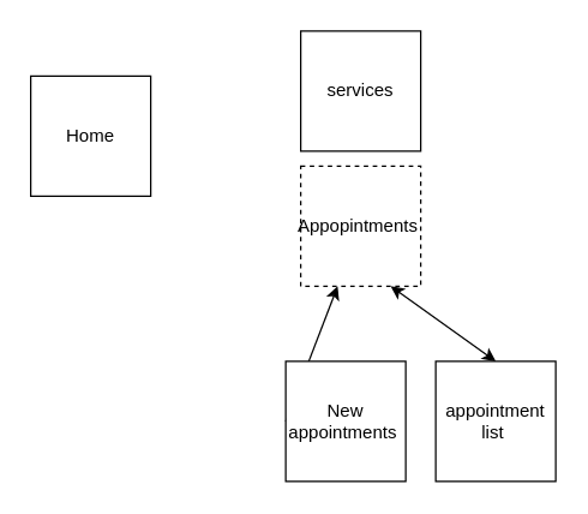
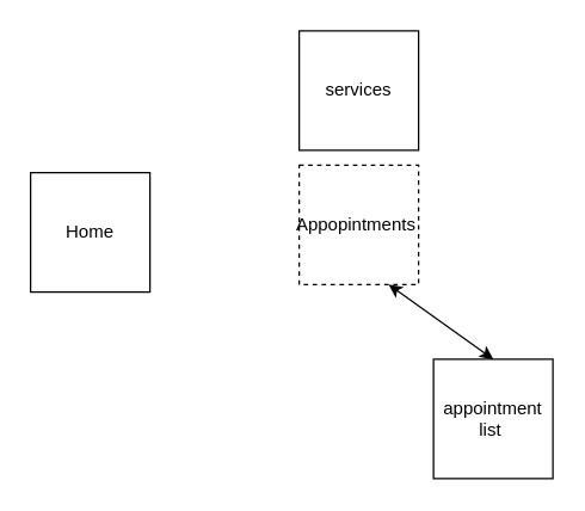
- <mxCell id="6" value="Home" style="whiteSpace=wrap;html=1;aspect=fixed;" vertex="1" parent="1"><mxGeometry x="20" y="50" width="80" height="80" as="geometry" /></mxCell>
+ <mxCell id="6" value="Home" style="whiteSpace=wrap;html=1;aspect=fixed;" vertex="1" parent="1"><mxGeometry x="20" y="115" width="80" height="80" as="geometry" /></mxCell>
- <mxCell id="3" style="edgeStyle=none;html=1;exitX=0;exitY=0.5;exitDx=0;exitDy=0;" edge="1" parent="1" source="4" target="5"><mxGeometry relative="1" as="geometry"><mxPoint x="370" y="190" as="targetPoint" /></mxGeometry></mxCell>
- <mxCell id="4" value="New appointments&amp;nbsp;" style="whiteSpace=wrap;html=1;aspect=fixed;" vertex="1" parent="1"><mxGeometry x="190" y="240" width="80" height="80" as="geometry" /></mxCell>
